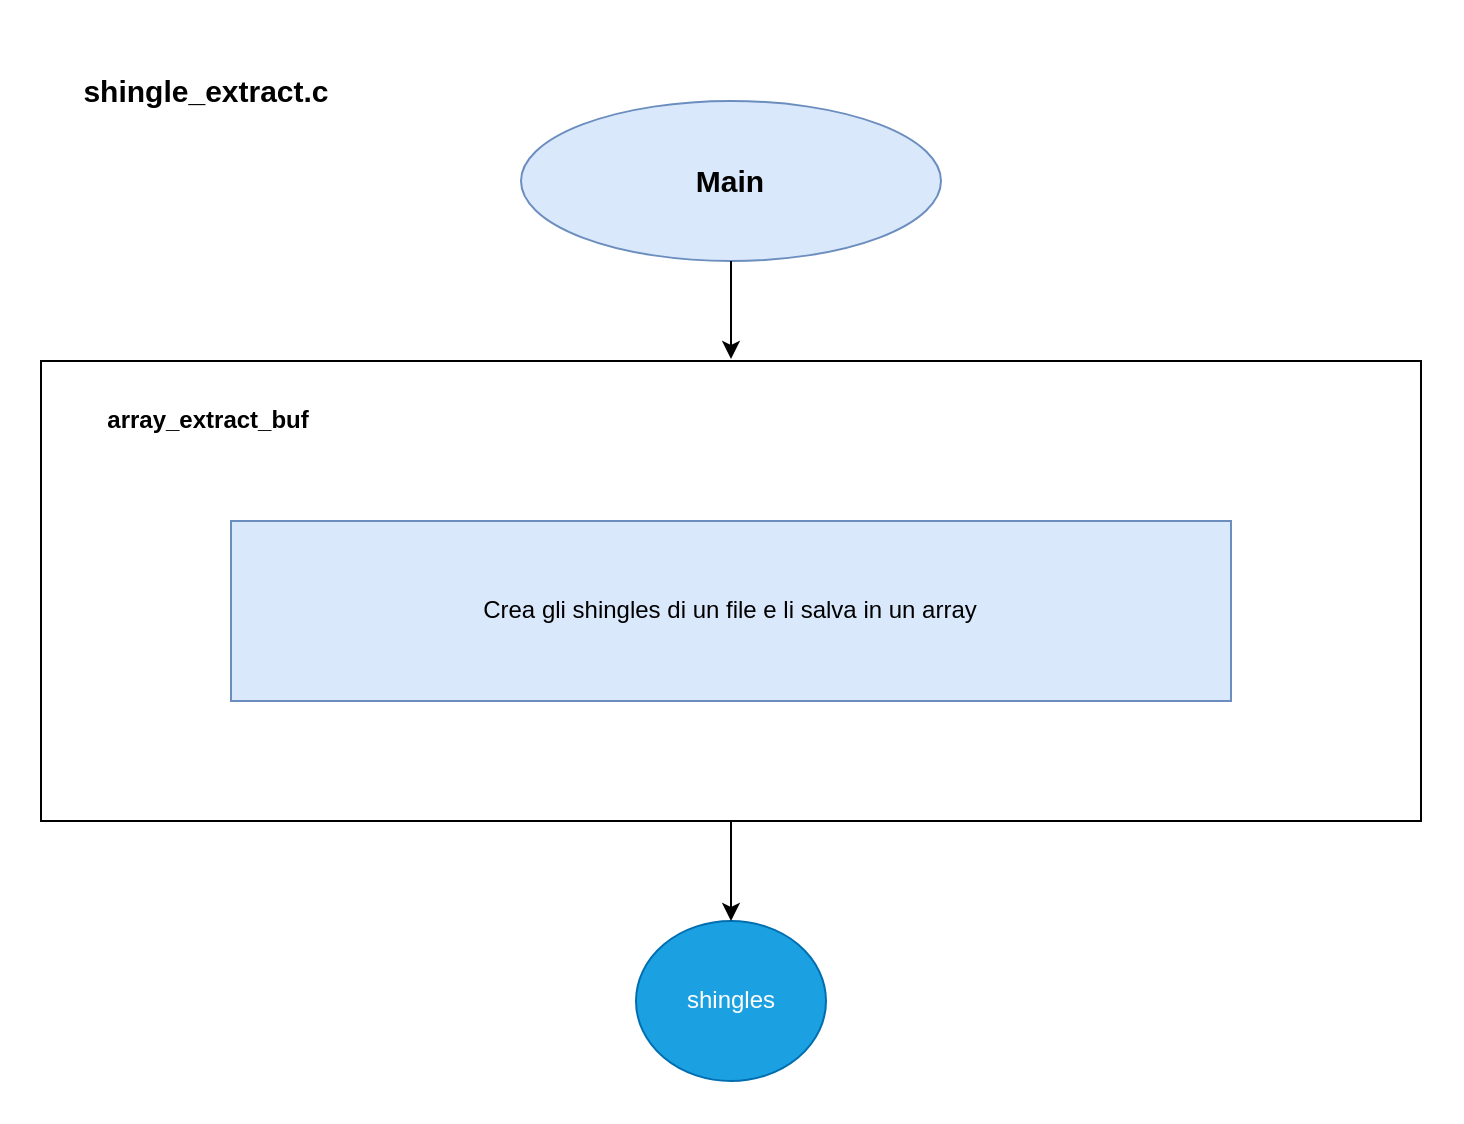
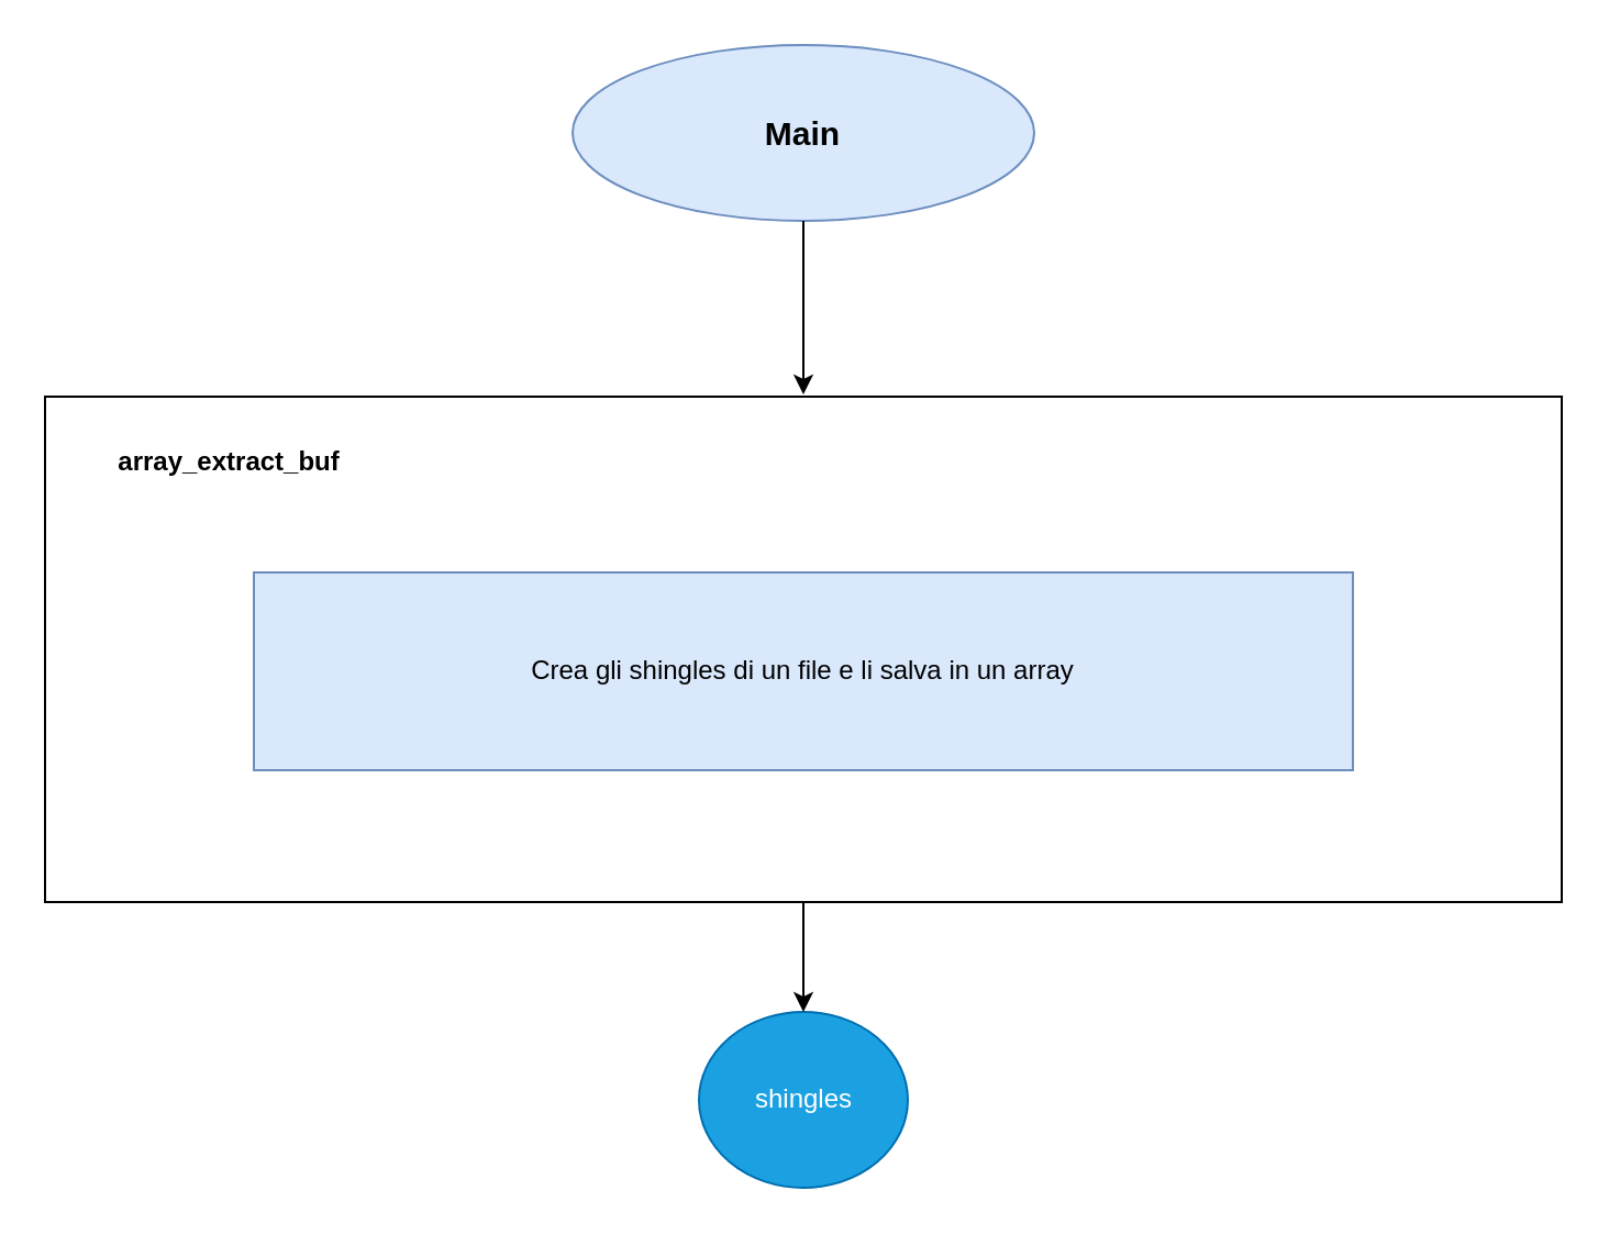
- <mxCell id="4" value="shingle_extract.c" style="text;html=1;strokeColor=none;fillColor=none;align=center;verticalAlign=middle;whiteSpace=wrap;rounded=0;fontStyle=1;fontSize=15;" vertex="1" parent="1"><mxGeometry x="58.25" y="20" width="90" height="50" as="geometry" /></mxCell>
- <mxCell id="5" value="&lt;b&gt;Main&lt;/b&gt;" style="ellipse;whiteSpace=wrap;html=1;fontSize=15;align=center;fillColor=#dae8fc;strokeColor=#6c8ebf;" vertex="1" parent="1"><mxGeometry x="260" y="50" width="210" height="80" as="geometry" /></mxCell>
+ <mxCell id="5" value="&lt;b&gt;Main&lt;/b&gt;" style="ellipse;whiteSpace=wrap;html=1;fontSize=15;align=center;fillColor=#dae8fc;strokeColor=#6c8ebf;" vertex="1" parent="1"><mxGeometry x="260" y="20" width="210" height="80" as="geometry" /></mxCell>
